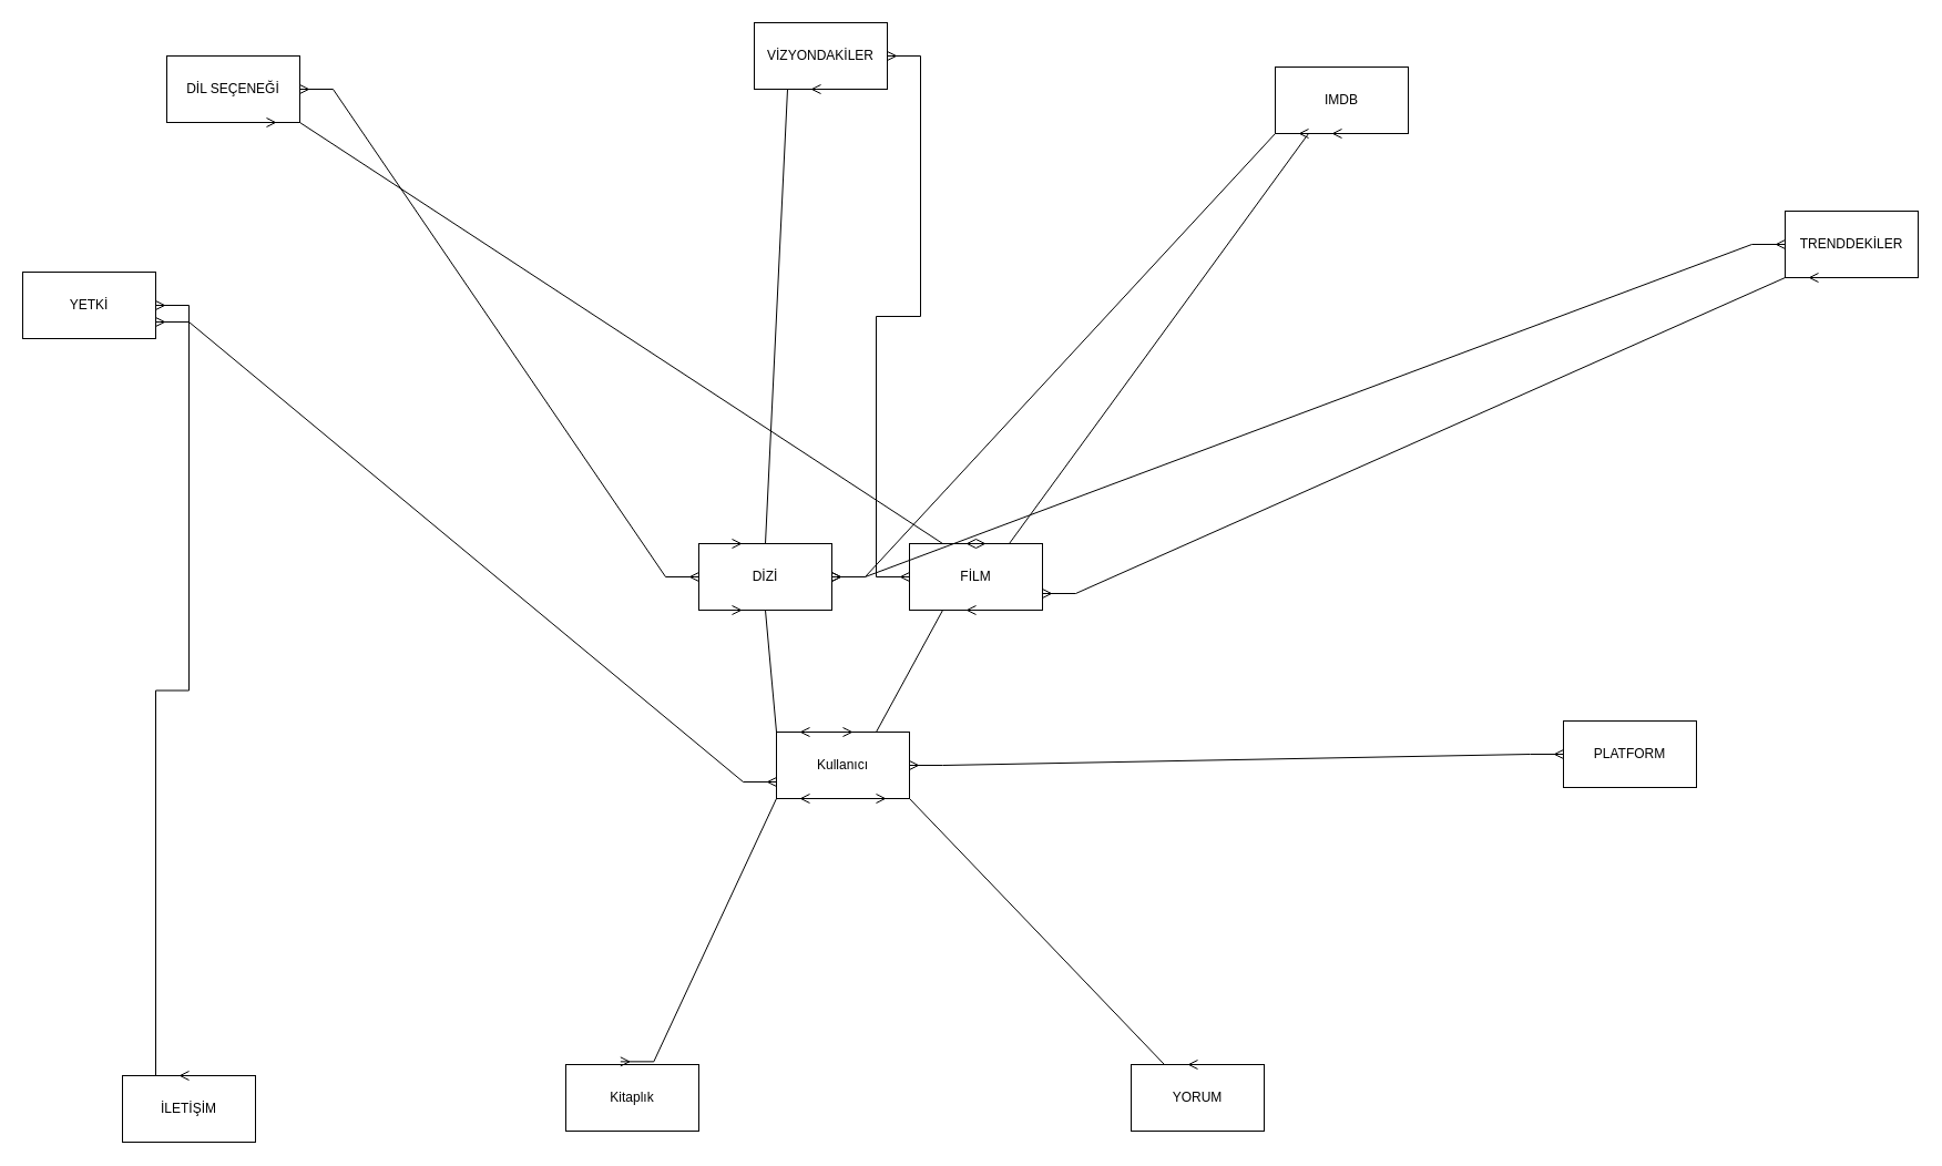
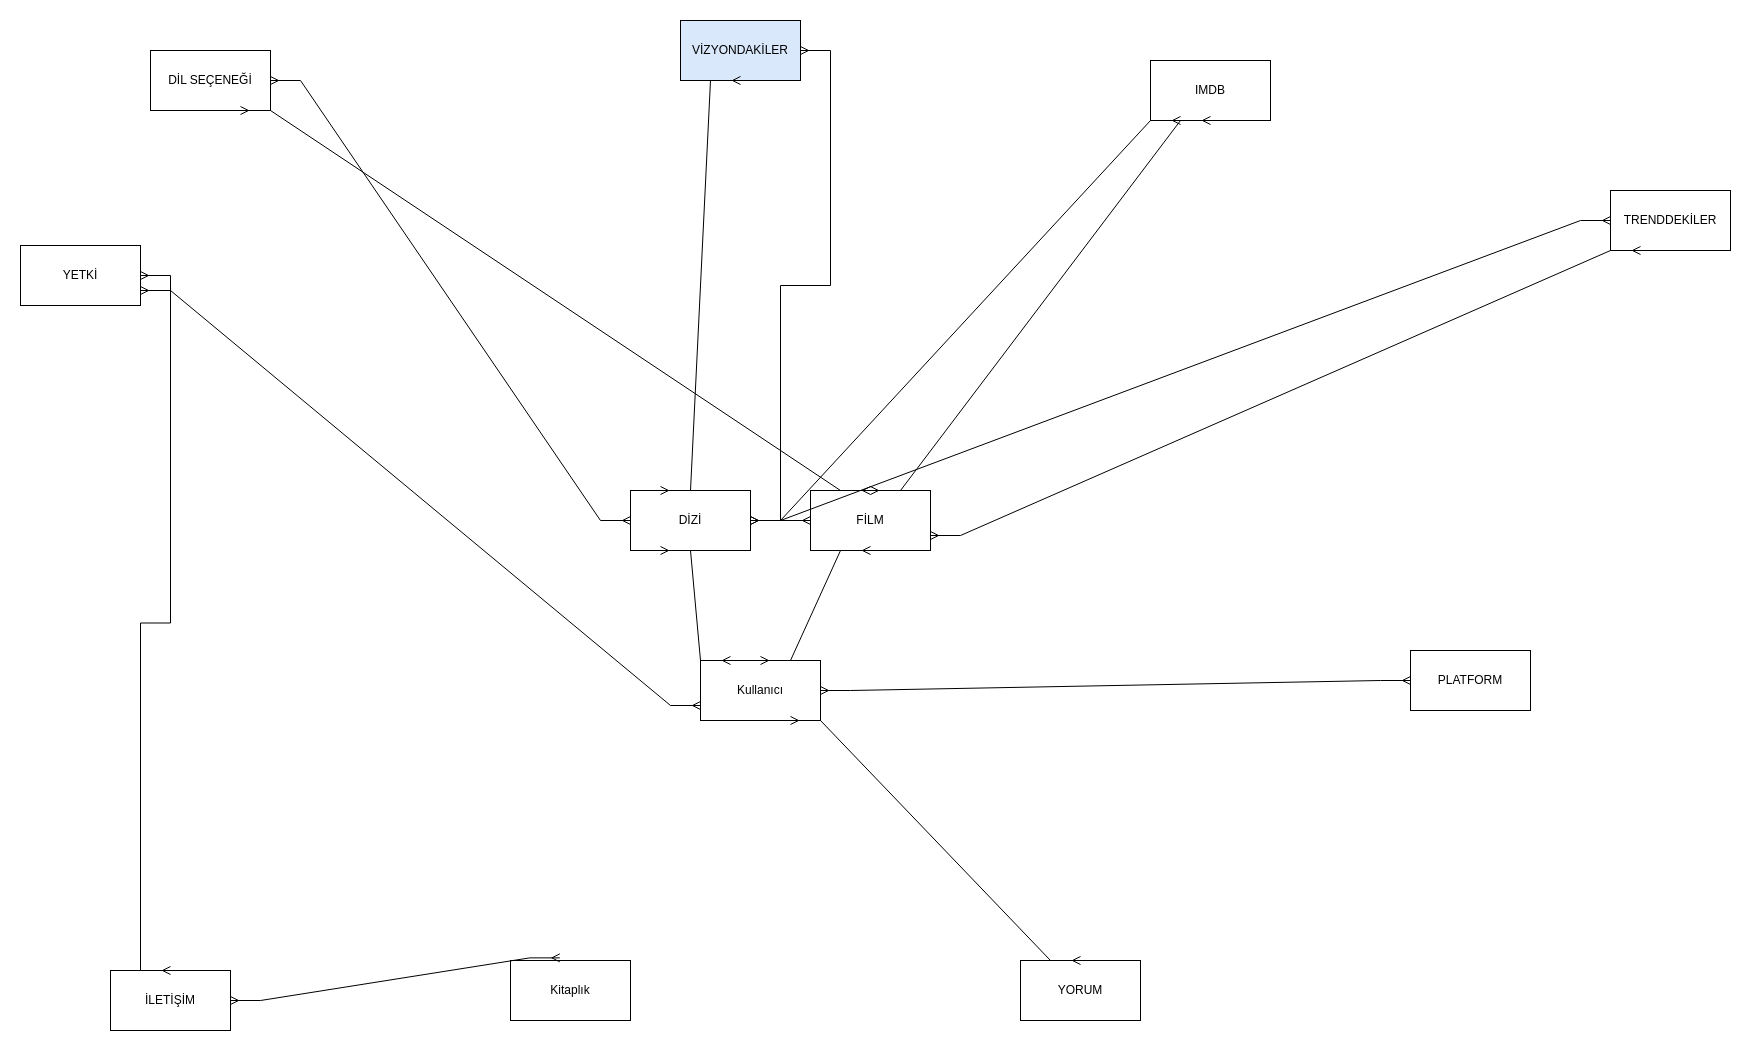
- <mxCell id="10" value="VİZYONDAKİLER" style="rounded=0;whiteSpace=wrap;html=1;" vertex="1" parent="1"><mxGeometry x="680" y="20" width="120" height="60" as="geometry" /></mxCell>
+ <mxCell id="10" value="VİZYONDAKİLER" style="rounded=0;whiteSpace=wrap;html=1;fillColor=#dae8fc;" vertex="1" parent="1"><mxGeometry x="680" y="20" width="120" height="60" as="geometry" /></mxCell>
- <mxCell id="9" value="FİLM" style="rounded=0;whiteSpace=wrap;html=1;" vertex="1" parent="1"><mxGeometry x="820" y="490" width="120" height="60" as="geometry" /></mxCell>
+ <mxCell id="9" value="FİLM" style="rounded=0;whiteSpace=wrap;html=1;" vertex="1" parent="1"><mxGeometry x="810" y="490" width="120" height="60" as="geometry" /></mxCell>
- <mxCell id="21" value="" style="edgeStyle=entityRelationEdgeStyle;fontSize=12;html=1;endArrow=ERmany;startArrow=ERmany;rounded=0;entryX=0.25;entryY=1;entryDx=0;entryDy=0;exitX=0.411;exitY=-0.044;exitDx=0;exitDy=0;exitPerimeter=0;" edge="1" parent="1" source="3" target="2"><mxGeometry width="100" height="100" relative="1" as="geometry"><mxPoint x="780" y="910" as="sourcePoint" /><mxPoint x="650" y="740" as="targetPoint" /></mxGeometry></mxCell>
+ <mxCell id="21" value="" style="edgeStyle=entityRelationEdgeStyle;fontSize=12;html=1;endArrow=ERmany;startArrow=ERmany;rounded=0;exitX=0.411;exitY=-0.044;exitDx=0;exitDy=0;exitPerimeter=0;" edge="1" parent="1" source="3" target="5"><mxGeometry width="100" height="100" relative="1" as="geometry"><mxPoint x="780" y="910" as="sourcePoint" /><mxPoint x="650" y="740" as="targetPoint" /></mxGeometry></mxCell>
